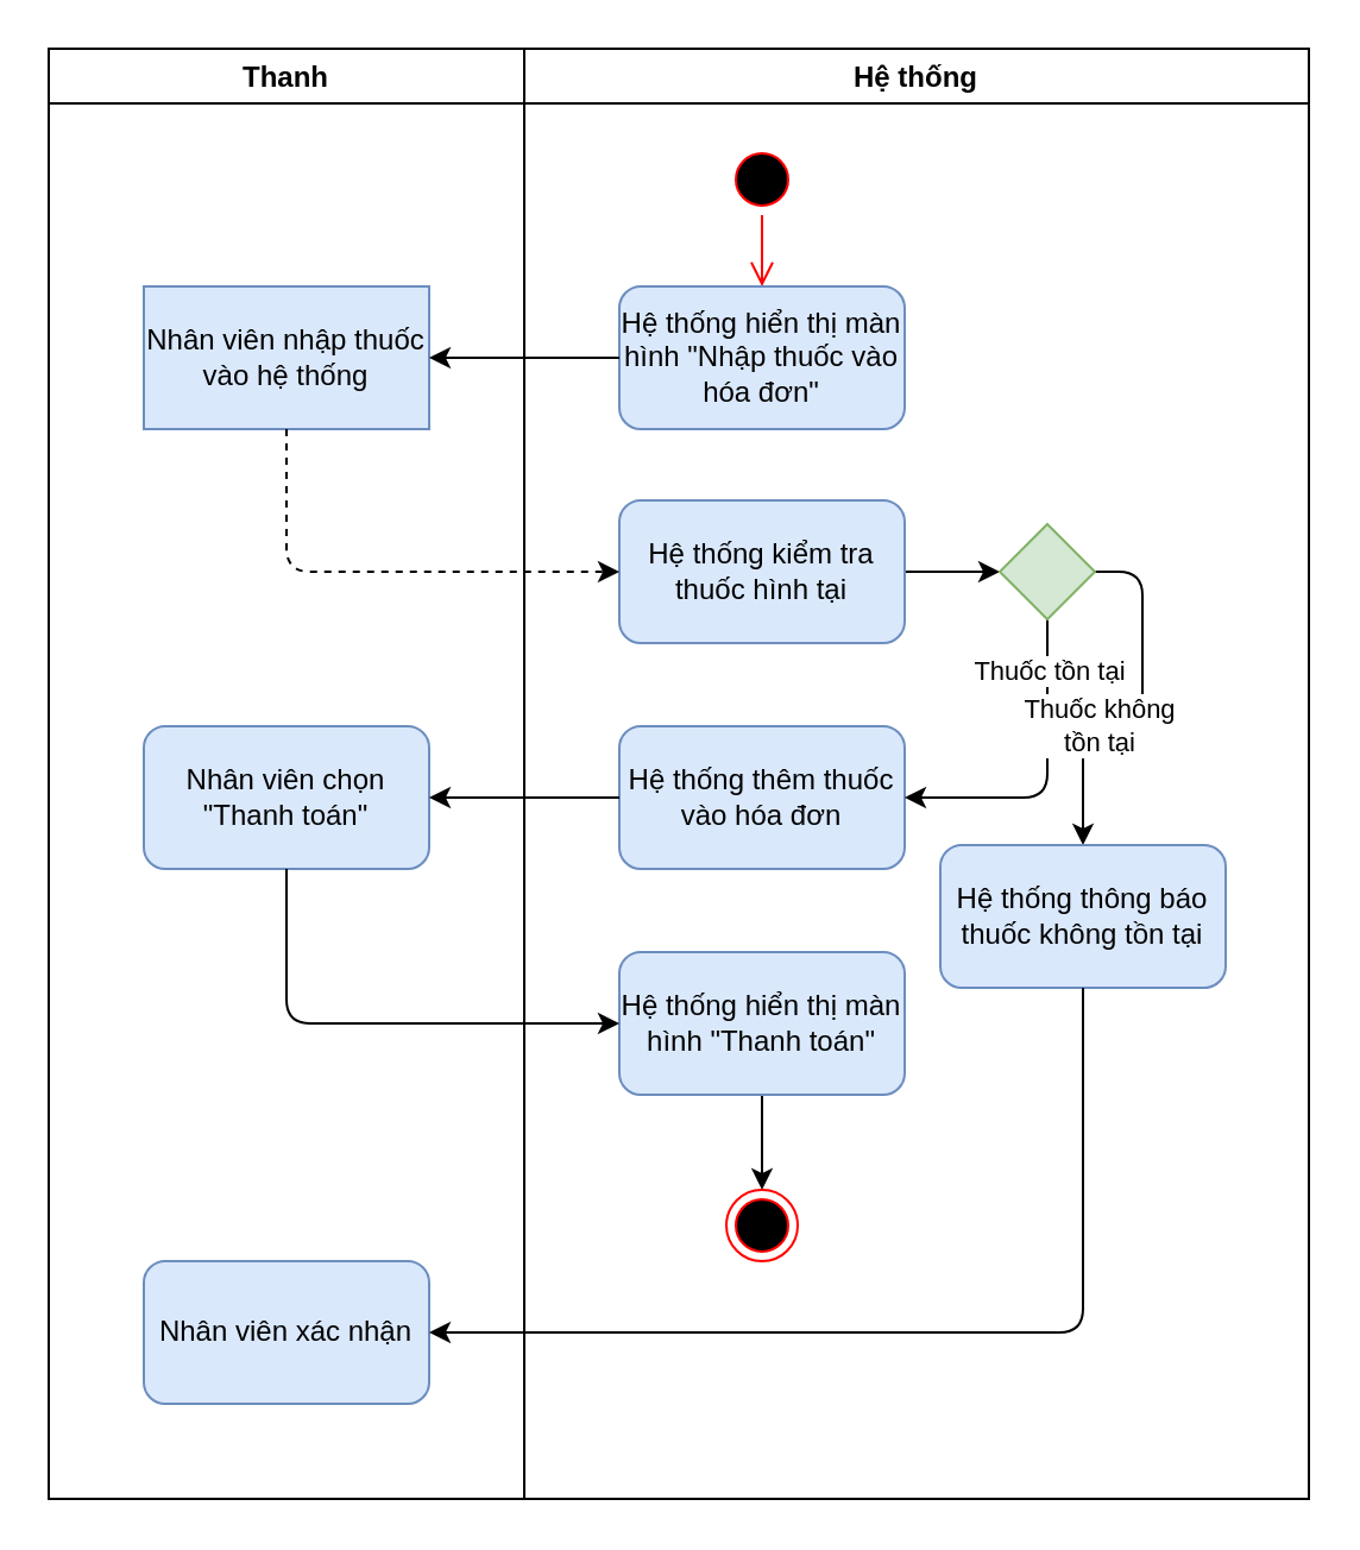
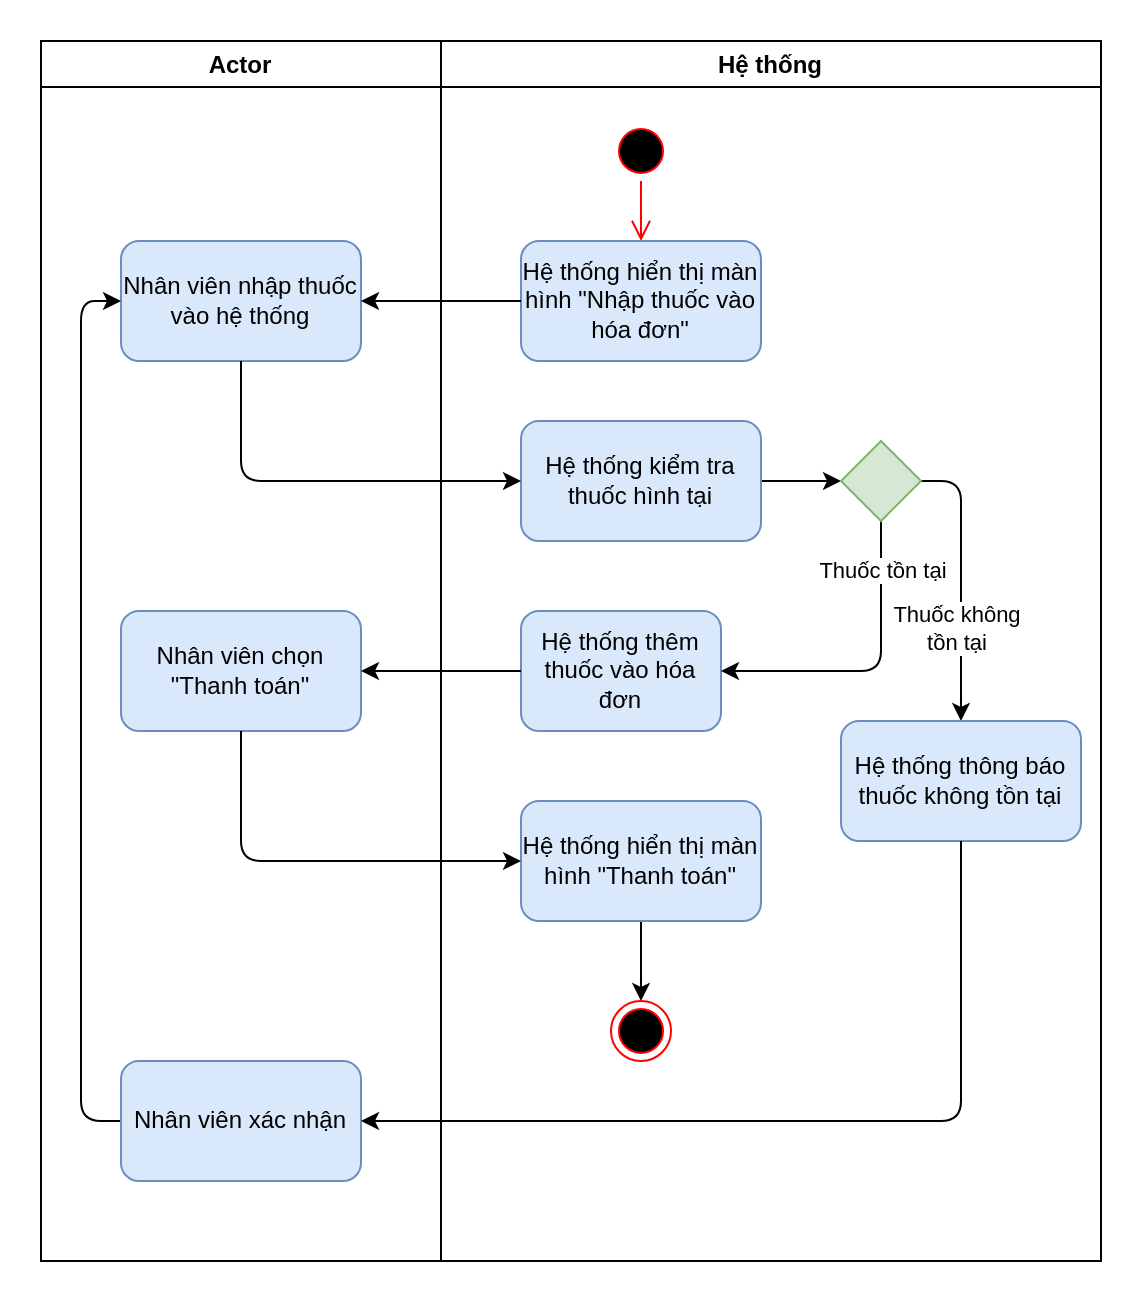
- <mxCell id="2" value="Thanh" style="swimlane;startSize=23;" vertex="1" parent="1"><mxGeometry x="20" y="20" width="200" height="610" as="geometry" /></mxCell>
+ <mxCell id="2" value="Actor" style="swimlane;startSize=23;" vertex="1" parent="1"><mxGeometry x="20" y="20" width="200" height="610" as="geometry" /></mxCell>
- <mxCell id="3" value="Nhân viên nhập thuốc vào hệ thống" style="whiteSpace=wrap;html=1;fillColor=#dae8fc;strokeColor=#6c8ebf;rounded=0;" vertex="1" parent="2"><mxGeometry x="40" y="100" width="120" height="60" as="geometry" /></mxCell>
+ <mxCell id="3" value="Nhân viên nhập thuốc vào hệ thống" style="rounded=1;whiteSpace=wrap;html=1;fillColor=#dae8fc;strokeColor=#6c8ebf;" vertex="1" parent="2"><mxGeometry x="40" y="100" width="120" height="60" as="geometry" /></mxCell>
- <mxCell id="26" style="edgeStyle=orthogonalEdgeStyle;rounded=1;orthogonalLoop=1;jettySize=auto;html=1;exitX=0.5;exitY=1;exitDx=0;exitDy=0;entryX=0;entryY=0.5;entryDx=0;entryDy=0;dashed=1;" edge="1" parent="1" source="3" target="12"><mxGeometry relative="1" as="geometry" /></mxCell>
+ <mxCell id="26" style="edgeStyle=orthogonalEdgeStyle;rounded=1;orthogonalLoop=1;jettySize=auto;html=1;exitX=0.5;exitY=1;exitDx=0;exitDy=0;entryX=0;entryY=0.5;entryDx=0;entryDy=0;" edge="1" parent="1" source="3" target="12"><mxGeometry relative="1" as="geometry" /></mxCell>
- <mxCell id="13" value="Hệ thống thêm thuốc vào hóa đơn" style="rounded=1;whiteSpace=wrap;html=1;fillColor=#dae8fc;strokeColor=#6c8ebf;" vertex="1" parent="7"><mxGeometry x="40" y="285" width="120" height="60" as="geometry" /></mxCell>
+ <mxCell id="13" value="Hệ thống thêm thuốc vào hóa đơn" style="rounded=1;whiteSpace=wrap;html=1;fillColor=#dae8fc;strokeColor=#6c8ebf;" vertex="1" parent="7"><mxGeometry x="40" y="285" width="100" height="60" as="geometry" /></mxCell>
+ <mxCell id="5" style="edgeStyle=orthogonalEdgeStyle;rounded=1;orthogonalLoop=1;jettySize=auto;html=1;exitX=0;exitY=0.5;exitDx=0;exitDy=0;entryX=0;entryY=0.5;entryDx=0;entryDy=0;" edge="1" parent="2" source="6" target="3"><mxGeometry relative="1" as="geometry" /></mxCell>
- <mxCell id="22" value="Hệ thống thông báo thuốc không tồn tại" style="rounded=1;whiteSpace=wrap;html=1;fillColor=#dae8fc;strokeColor=#6c8ebf;" vertex="1" parent="7"><mxGeometry x="175" y="335" width="120" height="60" as="geometry" /></mxCell>
+ <mxCell id="22" value="Hệ thống thông báo thuốc không tồn tại" style="rounded=1;whiteSpace=wrap;html=1;fillColor=#dae8fc;strokeColor=#6c8ebf;" vertex="1" parent="7"><mxGeometry x="200" y="340" width="120" height="60" as="geometry" /></mxCell>
